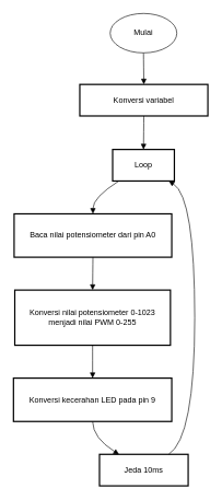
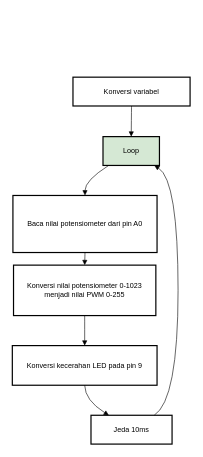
- <mxCell id="15" value="Mulai" style="ellipse;whiteSpace=wrap;html=1;" vertex="1" parent="1"><mxGeometry x="167.25" y="20" width="101.5" height="60" as="geometry" /></mxCell>
- <mxCell id="8" value="" style="curved=1;startArrow=none;endArrow=block;exitX=0.5;exitY=1;entryX=0.5;entryY=0.01;rounded=0;exitDx=0;exitDy=0;" edge="1" parent="1" source="15" target="2"><mxGeometry relative="1" as="geometry"><Array as="points" /><mxPoint x="218.5" y="78" as="sourcePoint" /></mxGeometry></mxCell>
- <mxCell id="3" value="Loop" style="whiteSpace=wrap;strokeWidth=2;" vertex="1" parent="1"><mxGeometry x="171" y="227" width="94" height="48" as="geometry" /></mxCell>
+ <mxCell id="3" value="Loop" style="whiteSpace=wrap;strokeWidth=2;fillColor=#d5e8d4;" vertex="1" parent="1"><mxGeometry x="171" y="227" width="94" height="48" as="geometry" /></mxCell>
- <mxCell id="4" value="Baca nilai potensiometer dari pin A0" style="whiteSpace=wrap;strokeWidth=2;" vertex="1" parent="1"><mxGeometry x="21" y="325" width="240" height="66" as="geometry" /></mxCell>
+ <mxCell id="4" value="Baca nilai potensiometer dari pin A0" style="whiteSpace=wrap;strokeWidth=2;" vertex="1" parent="1"><mxGeometry x="21" y="325" width="240" height="95" as="geometry" /></mxCell>
